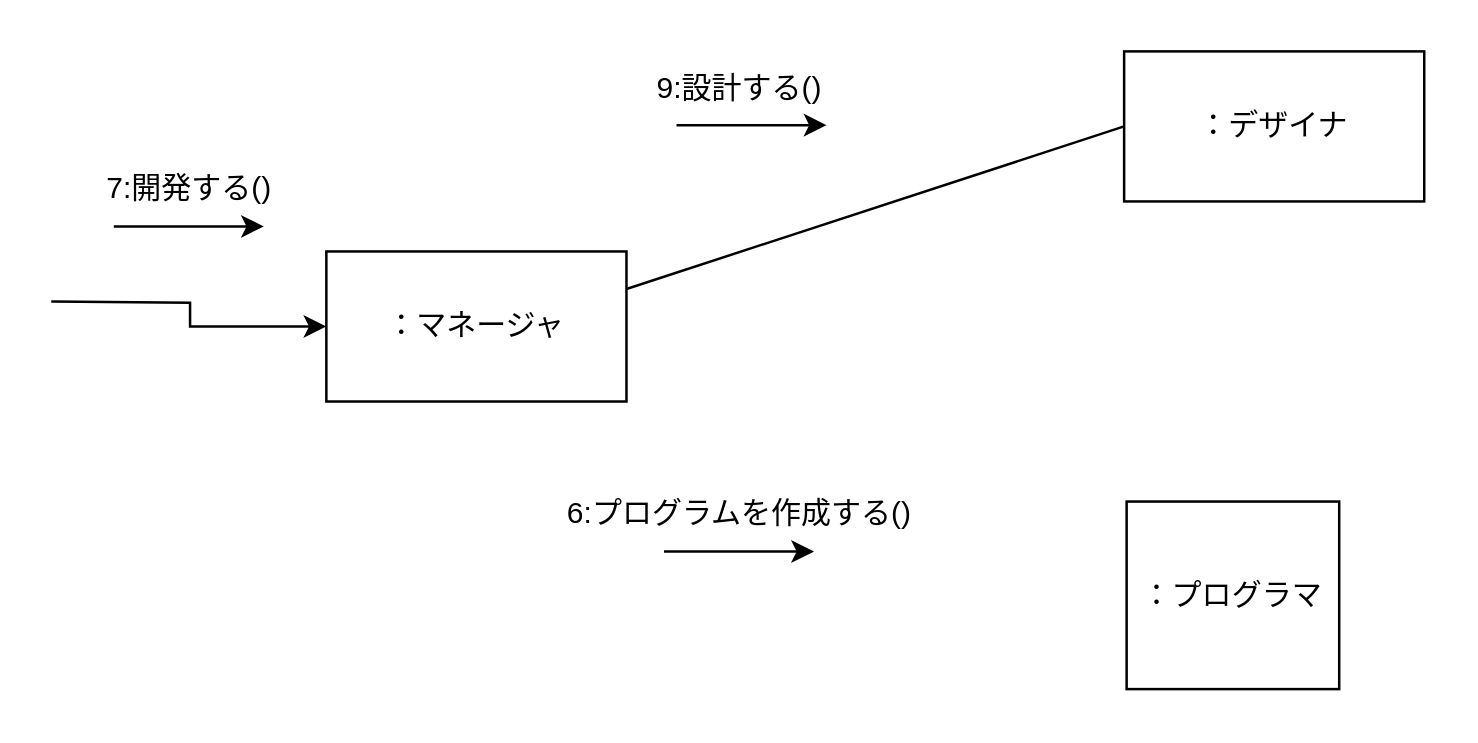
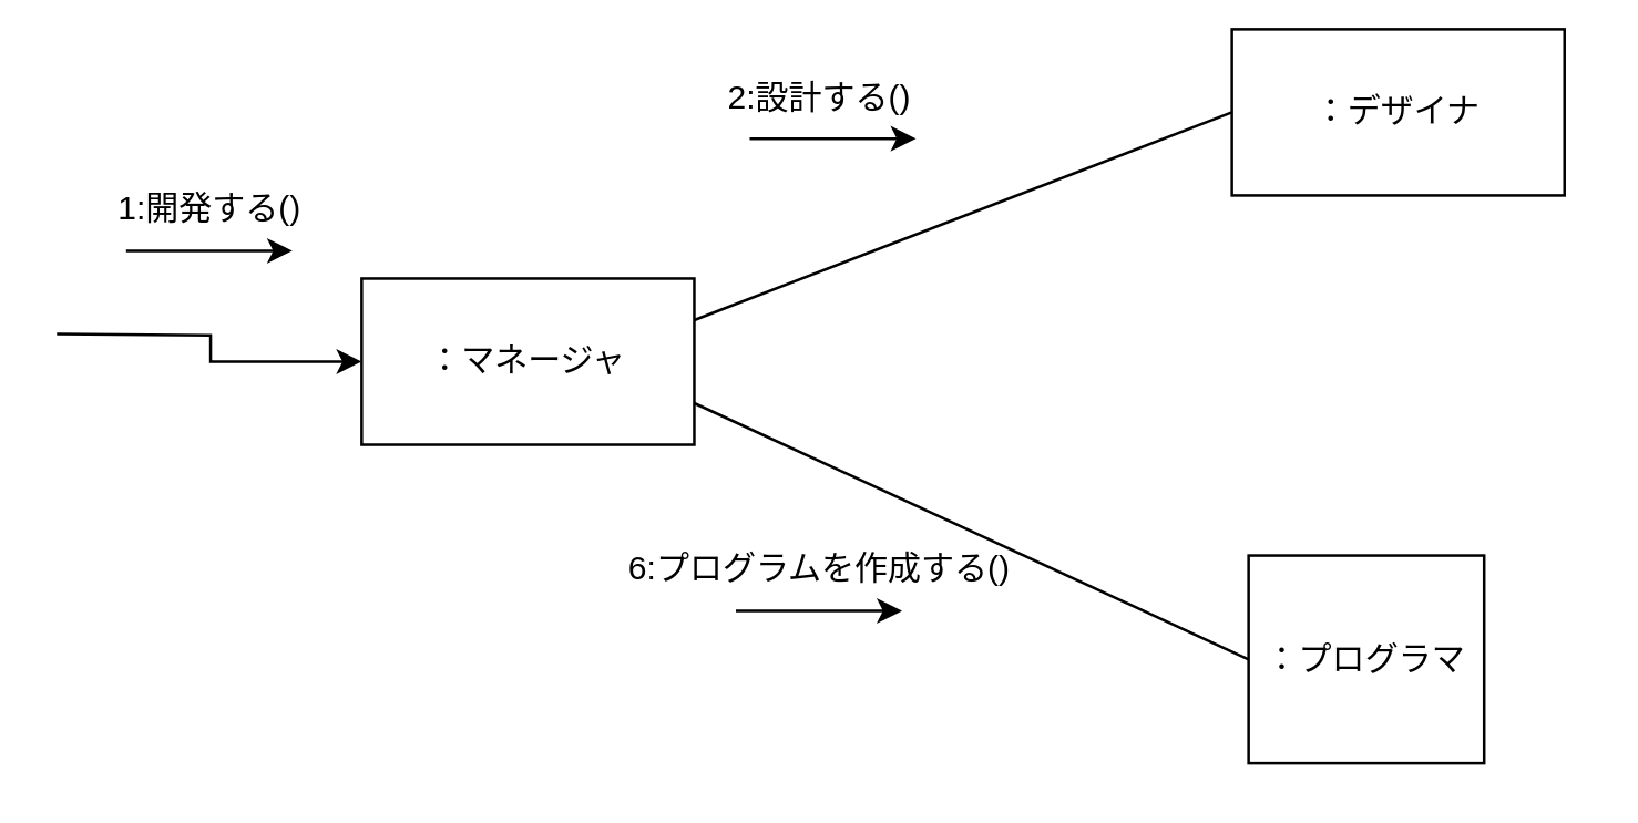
- <mxCell id="10" value="9:&lt;span style=&quot;background-color: initial;&quot;&gt;設計する()&lt;/span&gt;" style="text;html=1;align=center;verticalAlign=middle;resizable=0;points=[];autosize=1;strokeColor=none;fillColor=none;" parent="1" vertex="1"><mxGeometry x="250" y="20" width="90" height="30" as="geometry" /></mxCell>
+ <mxCell id="10" value="2:&lt;span style=&quot;background-color: initial;&quot;&gt;設計する()&lt;/span&gt;" style="text;html=1;align=center;verticalAlign=middle;resizable=0;points=[];autosize=1;strokeColor=none;fillColor=none;" parent="1" vertex="1"><mxGeometry x="250" y="20" width="90" height="30" as="geometry" /></mxCell>
- <mxCell id="6" value="：デザイナ" style="rounded=0;whiteSpace=wrap;html=1;" parent="1" vertex="1"><mxGeometry x="449" y="20" width="120" height="60" as="geometry" /></mxCell>
+ <mxCell id="6" value="：デザイナ" style="rounded=0;whiteSpace=wrap;html=1;" parent="1" vertex="1"><mxGeometry x="444" y="10" width="120" height="60" as="geometry" /></mxCell>
- <mxCell id="8" value="7:開発する()" style="text;html=1;align=center;verticalAlign=middle;resizable=0;points=[];autosize=1;strokeColor=none;fillColor=none;" parent="1" vertex="1"><mxGeometry x="30" y="60" width="90" height="30" as="geometry" /></mxCell>
+ <mxCell id="8" value="1:開発する()" style="text;html=1;align=center;verticalAlign=middle;resizable=0;points=[];autosize=1;strokeColor=none;fillColor=none;" parent="1" vertex="1"><mxGeometry x="30" y="60" width="90" height="30" as="geometry" /></mxCell>
+ <mxCell id="3" style="rounded=0;orthogonalLoop=1;jettySize=auto;html=1;exitX=1;exitY=0.75;exitDx=0;exitDy=0;entryX=0;entryY=0.5;entryDx=0;entryDy=0;endArrow=none;endFill=0;" parent="1" source="5" target="7" edge="1"><mxGeometry relative="1" as="geometry" /></mxCell>
